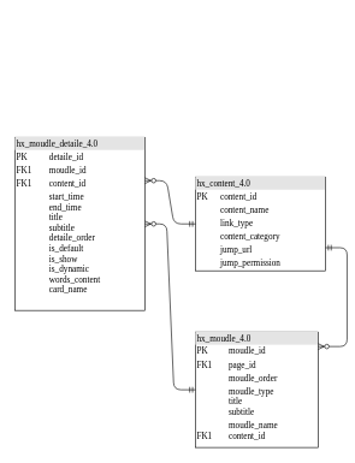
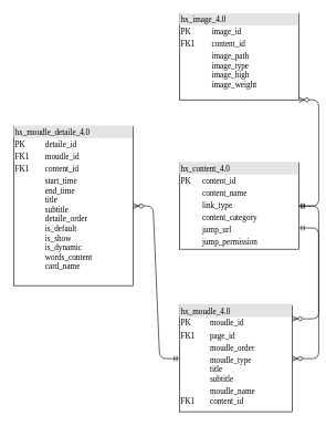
+ <mxCell id="4" value="&lt;div style=&quot;box-sizing: border-box ; width: 100% ; background: #e4e4e4 ; padding: 2px&quot;&gt;hx_image_4.0&lt;/div&gt;&lt;table style=&quot;width: 100% ; font-size: 1em&quot; cellpadding=&quot;2&quot; cellspacing=&quot;0&quot;&gt;&lt;tbody&gt;&lt;tr&gt;&lt;td&gt;PK&lt;/td&gt;&lt;td&gt;image_id&lt;/td&gt;&lt;/tr&gt;&lt;tr&gt;&lt;td&gt;FK1&lt;/td&gt;&lt;td&gt;content_id&lt;/td&gt;&lt;/tr&gt;&lt;tr&gt;&lt;td&gt;&lt;/td&gt;&lt;td&gt;image_path&lt;br&gt;image_type&lt;br&gt;image_high&lt;br&gt;image_weight&lt;br&gt;&lt;br&gt;&lt;/td&gt;&lt;/tr&gt;&lt;/tbody&gt;&lt;/table&gt;" style="verticalAlign=top;align=left;overflow=fill;html=1;rounded=0;shadow=0;comic=0;labelBackgroundColor=none;strokeWidth=1;fontFamily=Verdana;fontSize=12" parent="1" vertex="1"><mxGeometry x="270" y="20" width="180" height="130" as="geometry" /></mxCell>
+ <mxCell id="6" value="" style="edgeStyle=entityRelationEdgeStyle;fontSize=12;html=1;endArrow=ERzeroToMany;startArrow=ERmandOne;entryX=1;entryY=1;entryDx=0;entryDy=0;" edge="1" parent="1" source="2" target="4"><mxGeometry width="100" height="100" relative="1" as="geometry"><mxPoint x="375" y="240" as="sourcePoint" /><mxPoint x="440" y="140" as="targetPoint" /></mxGeometry></mxCell>
- <mxCell id="7" value="" style="edgeStyle=entityRelationEdgeStyle;fontSize=12;html=1;endArrow=ERzeroToMany;startArrow=ERmandOne;entryX=1;entryY=0.25;entryDx=0;entryDy=0;" edge="1" parent="1" source="2" target="5"><mxGeometry width="100" height="100" relative="1" as="geometry"><mxPoint x="250" y="320" as="sourcePoint" /><mxPoint x="350" y="220" as="targetPoint" /></mxGeometry></mxCell>
+ <mxCell id="7" value="" style="edgeStyle=entityRelationEdgeStyle;fontSize=12;html=1;endArrow=ERzeroToMany;startArrow=ERmandOne;" edge="1" parent="1" source="2" target="3"><mxGeometry width="100" height="100" relative="1" as="geometry"><mxPoint x="250" y="320" as="sourcePoint" /><mxPoint x="350" y="220" as="targetPoint" /></mxGeometry></mxCell>
